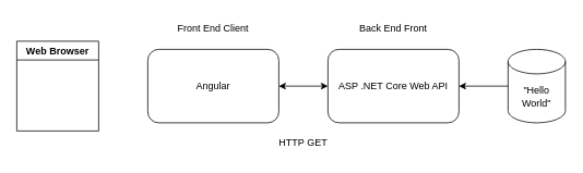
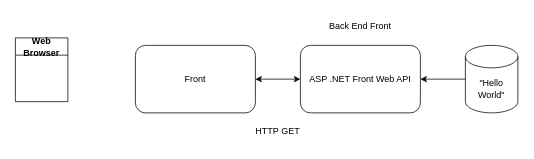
- <mxCell id="7" value="Front End Client" style="text;html=1;align=center;verticalAlign=middle;whiteSpace=wrap;rounded=0;" vertex="1" parent="1"><mxGeometry x="210" y="20" width="100" height="30" as="geometry" /></mxCell>
- <mxCell id="9" value="Web Browser" style="swimlane;whiteSpace=wrap;html=1;" vertex="1" parent="1"><mxGeometry x="20" y="50" width="100" height="110" as="geometry" /></mxCell>
+ <mxCell id="9" value="Web Browser" style="swimlane;whiteSpace=wrap;html=1;" vertex="1" parent="1"><mxGeometry x="20" y="50" width="70" height="85" as="geometry" /></mxCell>
- <mxCell id="2" value="Angular" style="rounded=1;whiteSpace=wrap;html=1;" vertex="1" parent="1"><mxGeometry x="180" y="60" width="160" height="90" as="geometry" /></mxCell>
+ <mxCell id="2" value="Front" style="rounded=1;whiteSpace=wrap;html=1;" vertex="1" parent="1"><mxGeometry x="180" y="60" width="160" height="90" as="geometry" /></mxCell>
- <mxCell id="3" value="ASP .NET Core Web API" style="rounded=1;whiteSpace=wrap;html=1;" vertex="1" parent="1"><mxGeometry x="400" y="60" width="160" height="90" as="geometry" /></mxCell>
+ <mxCell id="3" value="ASP .NET Front Web API" style="rounded=1;whiteSpace=wrap;html=1;" vertex="1" parent="1"><mxGeometry x="400" y="60" width="160" height="90" as="geometry" /></mxCell>
